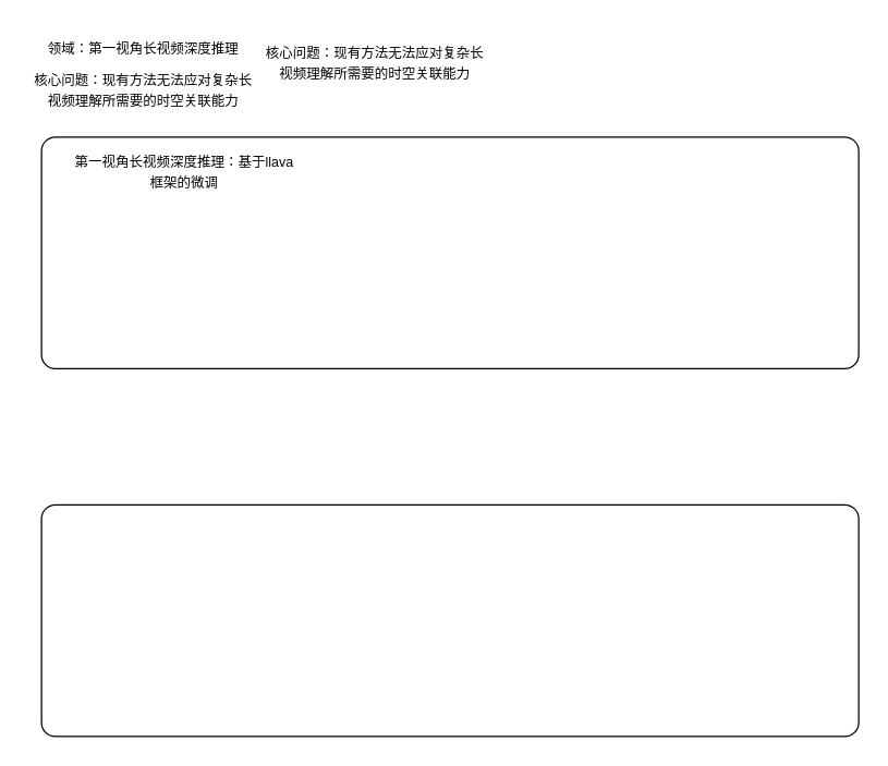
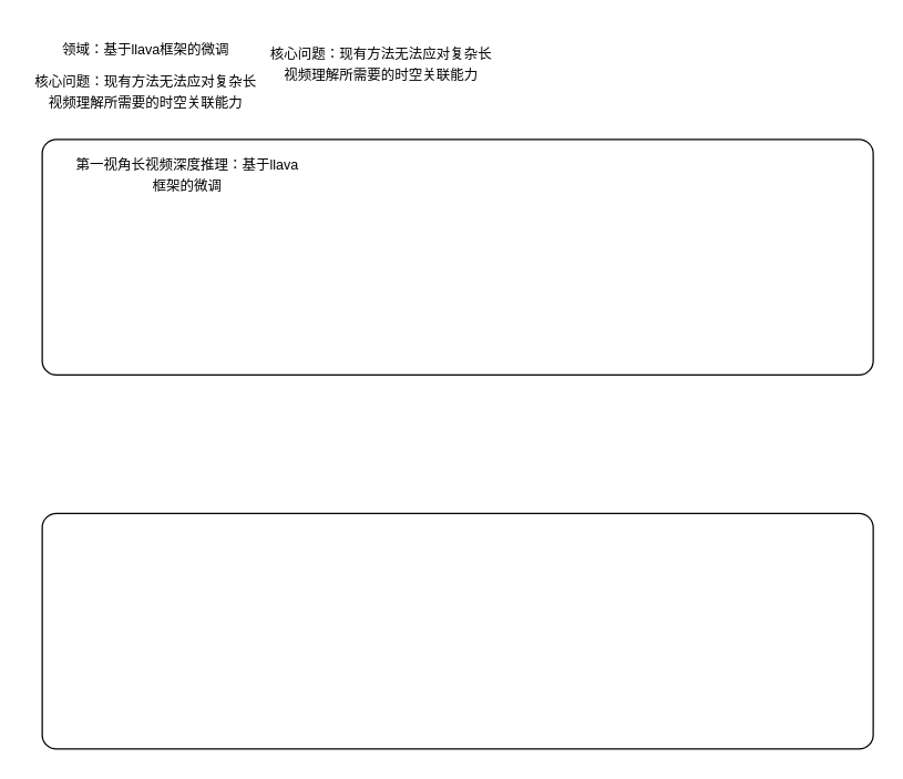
- <mxCell id="2" value="&lt;font style=&quot;font-size: 10px;&quot;&gt;领域：第一视角长视频深度推理&lt;/font&gt;" style="text;html=1;align=center;verticalAlign=middle;whiteSpace=wrap;rounded=0;" parent="1" vertex="1"><mxGeometry x="20" y="20" width="170" height="30" as="geometry" /></mxCell>
+ <mxCell id="2" value="&lt;font style=&quot;font-size: 10px;&quot;&gt;领域：基于llava框架的微调&lt;/font&gt;" style="text;html=1;align=center;verticalAlign=middle;whiteSpace=wrap;rounded=0;" parent="1" vertex="1"><mxGeometry x="20" y="20" width="170" height="30" as="geometry" /></mxCell>
